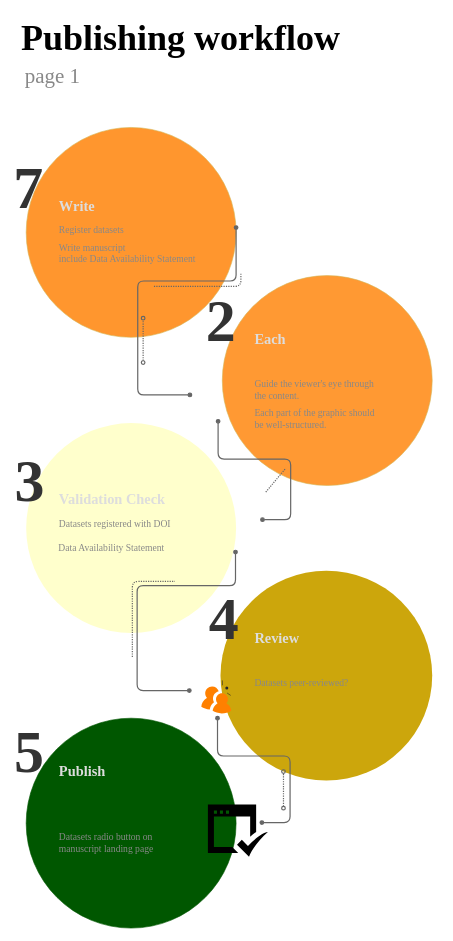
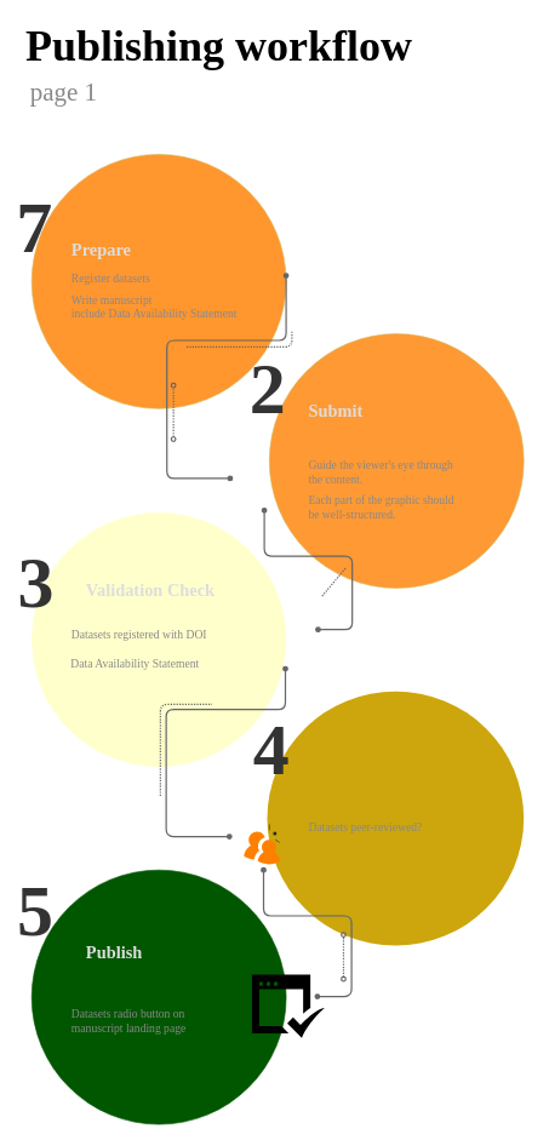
- <mxCell id="7" value="Write" style="text;html=1;resizable=0;points=[];autosize=1;align=left;verticalAlign=top;spacingTop=-4;fontSize=24;fontFamily=Verdana;fontColor=#DDDDDD;fontStyle=1" parent="1" vertex="1"><mxGeometry x="96" y="327" width="120" height="30" as="geometry" /></mxCell>
+ <mxCell id="7" value="Prepare" style="text;html=1;resizable=0;points=[];autosize=1;align=left;verticalAlign=top;spacingTop=-4;fontSize=24;fontFamily=Verdana;fontColor=#DDDDDD;fontStyle=1" parent="1" vertex="1"><mxGeometry x="96" y="327" width="120" height="30" as="geometry" /></mxCell>
- <mxCell id="16" value="&lt;div style=&quot;line-height: 150%&quot;&gt;Each&lt;/div&gt;" style="text;html=1;resizable=0;points=[];autosize=1;align=left;verticalAlign=top;spacingTop=-4;fontSize=24;fontFamily=Verdana;fontColor=#DDDDDD;fontStyle=1" parent="1" vertex="1"><mxGeometry x="422" y="545" width="110" height="40" as="geometry" /></mxCell>
+ <mxCell id="16" value="&lt;div style=&quot;line-height: 150%&quot;&gt;Submit&lt;/div&gt;" style="text;html=1;resizable=0;points=[];autosize=1;align=left;verticalAlign=top;spacingTop=-4;fontSize=24;fontFamily=Verdana;fontColor=#DDDDDD;fontStyle=1" parent="1" vertex="1"><mxGeometry x="422" y="545" width="110" height="40" as="geometry" /></mxCell>
- <mxCell id="17" value="&lt;div&gt;Validation Check&lt;/div&gt;" style="text;html=1;resizable=0;points=[];autosize=1;align=left;verticalAlign=top;spacingTop=-4;fontSize=24;fontFamily=Verdana;fontColor=#DDDDDD;fontStyle=1" parent="1" vertex="1"><mxGeometry x="96" y="816" width="240" height="30" as="geometry" /></mxCell>
+ <mxCell id="17" value="&lt;div&gt;Validation Check&lt;/div&gt;" style="text;html=1;resizable=0;points=[];autosize=1;align=left;verticalAlign=top;spacingTop=-4;fontSize=24;fontFamily=Verdana;fontColor=#DDDDDD;fontStyle=1" parent="1" vertex="1"><mxGeometry x="116" y="796" width="240" height="30" as="geometry" /></mxCell>
- <mxCell id="18" value="&lt;div style=&quot;line-height: 150%&quot;&gt;Review&lt;/div&gt;" style="text;html=1;resizable=0;points=[];autosize=1;align=left;verticalAlign=top;spacingTop=-4;fontSize=24;fontFamily=Verdana;fontColor=#DDDDDD;fontStyle=1" parent="1" vertex="1"><mxGeometry x="422" y="1043" width="110" height="40" as="geometry" /></mxCell>
- <mxCell id="19" value="&lt;div style=&quot;line-height: 150%&quot;&gt;Publish&lt;/div&gt;" style="text;html=1;resizable=0;points=[];autosize=1;align=left;verticalAlign=top;spacingTop=-4;fontSize=24;fontFamily=Verdana;fontColor=#DDDDDD;fontStyle=1" parent="1" vertex="1"><mxGeometry x="96" y="1265" width="110" height="40" as="geometry" /></mxCell>
+ <mxCell id="19" value="&lt;div style=&quot;line-height: 150%&quot;&gt;Publish&lt;/div&gt;" style="text;html=1;resizable=0;points=[];autosize=1;align=left;verticalAlign=top;spacingTop=-4;fontSize=24;fontFamily=Verdana;fontColor=#DDDDDD;fontStyle=1" parent="1" vertex="1"><mxGeometry x="116" y="1290" width="110" height="40" as="geometry" /></mxCell>
